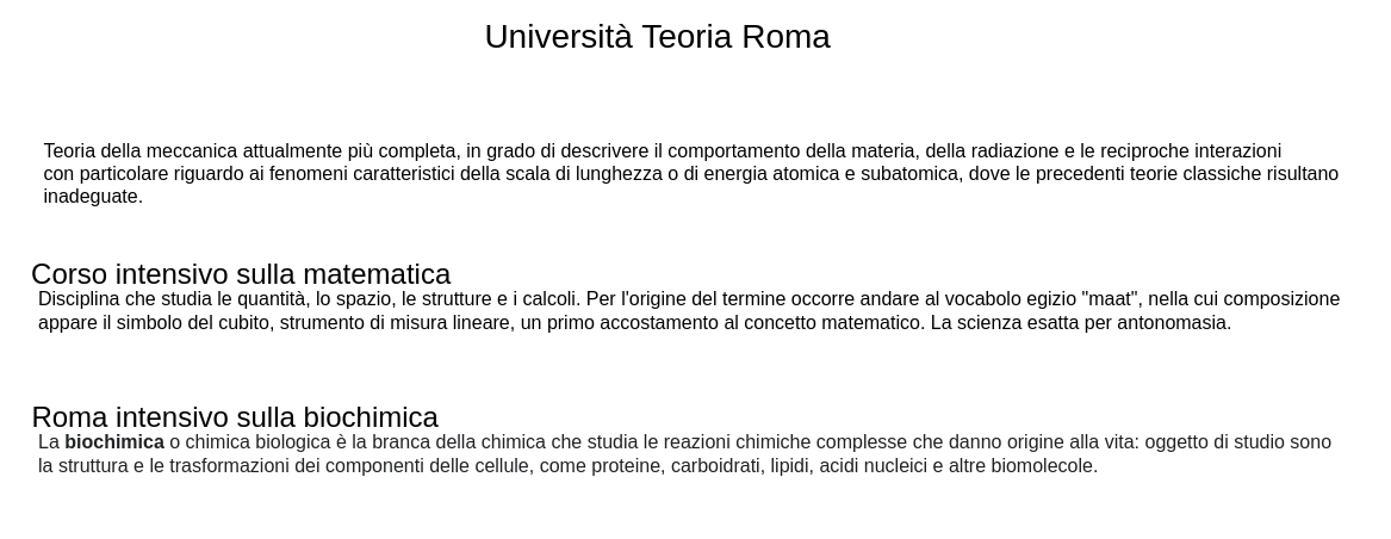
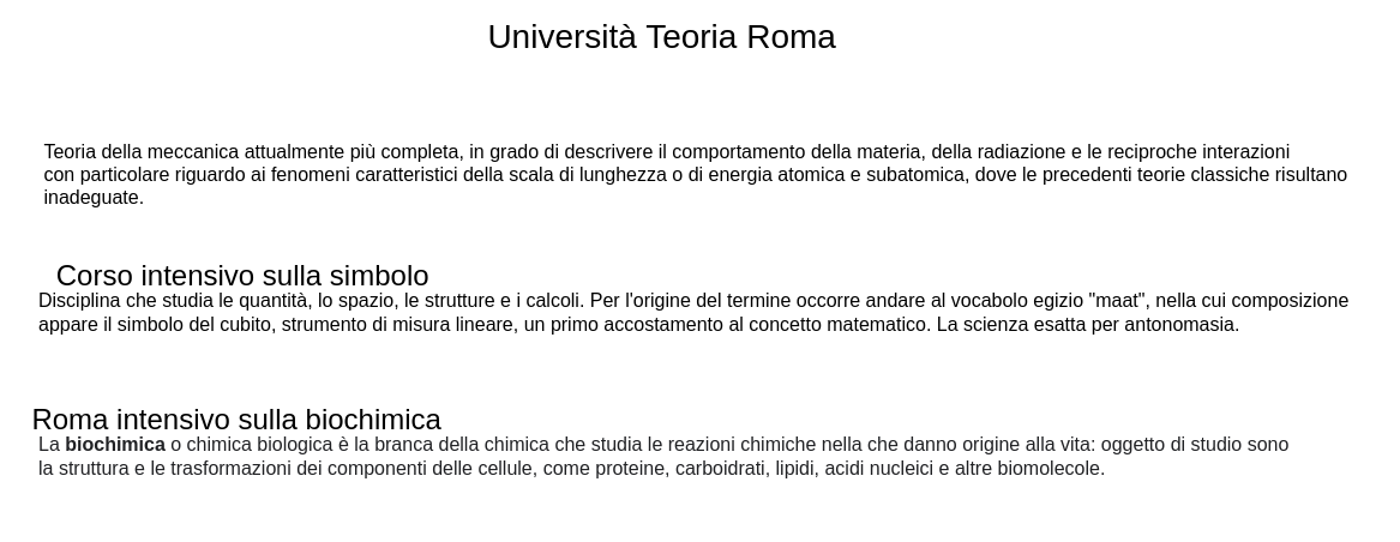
- <mxCell id="6" value="&lt;font style=&quot;font-size: 24px&quot;&gt;Corso intensivo sulla matematica&amp;nbsp;&lt;/font&gt;" style="text;html=1;resizable=0;autosize=1;align=center;verticalAlign=middle;points=[];fillColor=none;strokeColor=none;rounded=0;" vertex="1" parent="1"><mxGeometry x="20" y="220" width="370" height="20" as="geometry" /></mxCell>
+ <mxCell id="6" value="&lt;font style=&quot;font-size: 24px&quot;&gt;Corso intensivo sulla simbolo&amp;nbsp;&lt;/font&gt;" style="text;html=1;resizable=0;autosize=1;align=center;verticalAlign=middle;points=[];fillColor=none;strokeColor=none;rounded=0;" vertex="1" parent="1"><mxGeometry x="20" y="220" width="370" height="20" as="geometry" /></mxCell>
- <mxCell id="9" value="&lt;span style=&quot;color: rgb(32 , 33 , 36) ; font-family: &amp;#34;arial&amp;#34; , sans-serif ; font-size: 16px ; background-color: rgb(255 , 255 , 255)&quot;&gt;La&amp;nbsp;&lt;/span&gt;&lt;b style=&quot;color: rgb(32 , 33 , 36) ; font-family: &amp;#34;arial&amp;#34; , sans-serif ; font-size: 16px ; background-color: rgb(255 , 255 , 255)&quot;&gt;biochimica&lt;/b&gt;&lt;span style=&quot;color: rgb(32 , 33 , 36) ; font-family: &amp;#34;arial&amp;#34; , sans-serif ; font-size: 16px ; background-color: rgb(255 , 255 , 255)&quot;&gt;&amp;nbsp;o chimica biologica è la branca della chimica che studia le reazioni chimiche complesse che danno origine alla vita: oggetto di studio sono&lt;br&gt;la struttura e le trasformazioni dei componenti delle cellule, come proteine, carboidrati, lipidi, acidi nucleici e altre biomolecole.&lt;/span&gt;" style="text;html=1;resizable=0;autosize=1;align=left;verticalAlign=middle;points=[];fillColor=none;strokeColor=none;rounded=0;" vertex="1" parent="1"><mxGeometry x="30" y="360" width="1100" height="40" as="geometry" /></mxCell>
+ <mxCell id="9" value="&lt;span style=&quot;color: rgb(32 , 33 , 36) ; font-family: &amp;#34;arial&amp;#34; , sans-serif ; font-size: 16px ; background-color: rgb(255 , 255 , 255)&quot;&gt;La&amp;nbsp;&lt;/span&gt;&lt;b style=&quot;color: rgb(32 , 33 , 36) ; font-family: &amp;#34;arial&amp;#34; , sans-serif ; font-size: 16px ; background-color: rgb(255 , 255 , 255)&quot;&gt;biochimica&lt;/b&gt;&lt;span style=&quot;color: rgb(32 , 33 , 36) ; font-family: &amp;#34;arial&amp;#34; , sans-serif ; font-size: 16px ; background-color: rgb(255 , 255 , 255)&quot;&gt;&amp;nbsp;o chimica biologica è la branca della chimica che studia le reazioni chimiche nella che danno origine alla vita: oggetto di studio sono&lt;br&gt;la struttura e le trasformazioni dei componenti delle cellule, come proteine, carboidrati, lipidi, acidi nucleici e altre biomolecole.&lt;/span&gt;" style="text;html=1;resizable=0;autosize=1;align=left;verticalAlign=middle;points=[];fillColor=none;strokeColor=none;rounded=0;" vertex="1" parent="1"><mxGeometry x="30" y="360" width="1100" height="40" as="geometry" /></mxCell>
